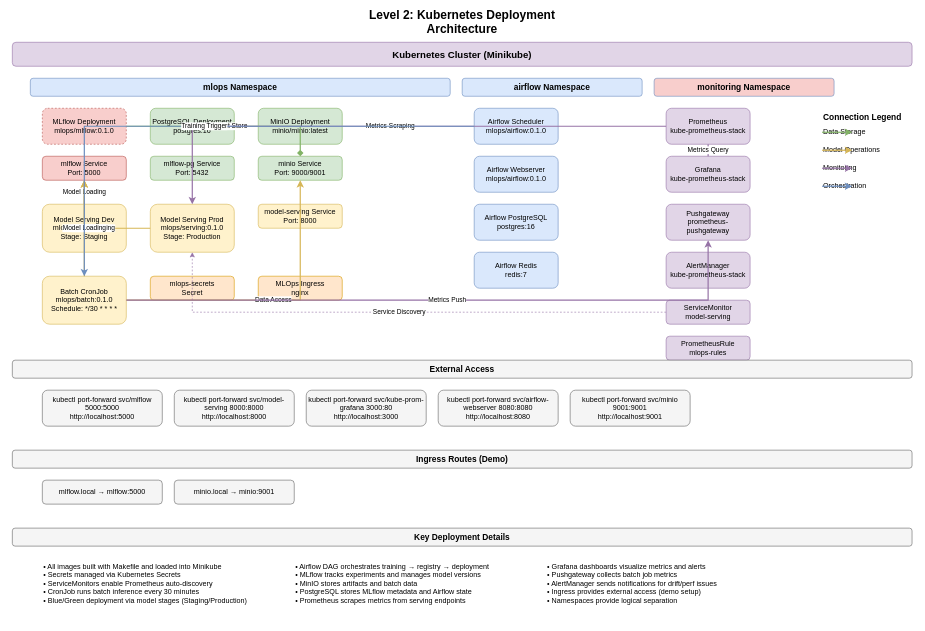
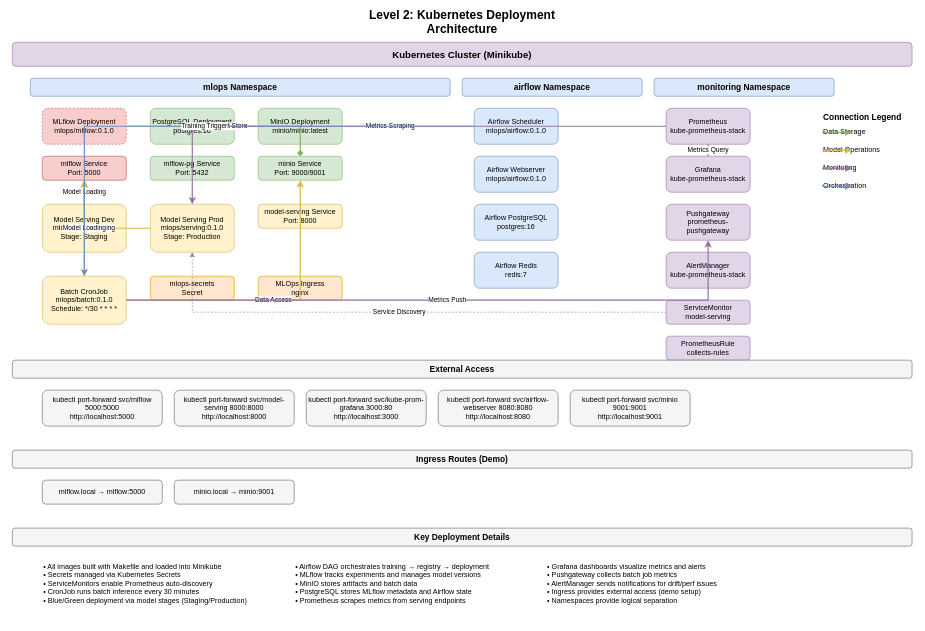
- <mxCell id="6" value="monitoring Namespace" style="rounded=1;whiteSpace=wrap;html=1;fillColor=#f8cecc;strokeColor=#6c8ebf;fontSize=14;fontStyle=1;" vertex="1" parent="1"><mxGeometry x="1090" y="130" width="300" height="30" as="geometry" /></mxCell>
+ <mxCell id="6" value="monitoring Namespace" style="rounded=1;whiteSpace=wrap;html=1;fillColor=#dae8fc;strokeColor=#6c8ebf;fontSize=14;fontStyle=1;" vertex="1" parent="1"><mxGeometry x="1090" y="130" width="300" height="30" as="geometry" /></mxCell>
- <mxCell id="28" value="PrometheusRule&#10;mlops-rules" style="rounded=1;whiteSpace=wrap;html=1;fillColor=#e1d5e7;strokeColor=#9673a6;" vertex="1" parent="1"><mxGeometry x="1110" y="560" width="140" height="40" as="geometry" /></mxCell>
+ <mxCell id="28" value="PrometheusRule&#10;collects-rules" style="rounded=1;whiteSpace=wrap;html=1;fillColor=#e1d5e7;strokeColor=#9673a6;" vertex="1" parent="1"><mxGeometry x="1110" y="560" width="140" height="40" as="geometry" /></mxCell>
